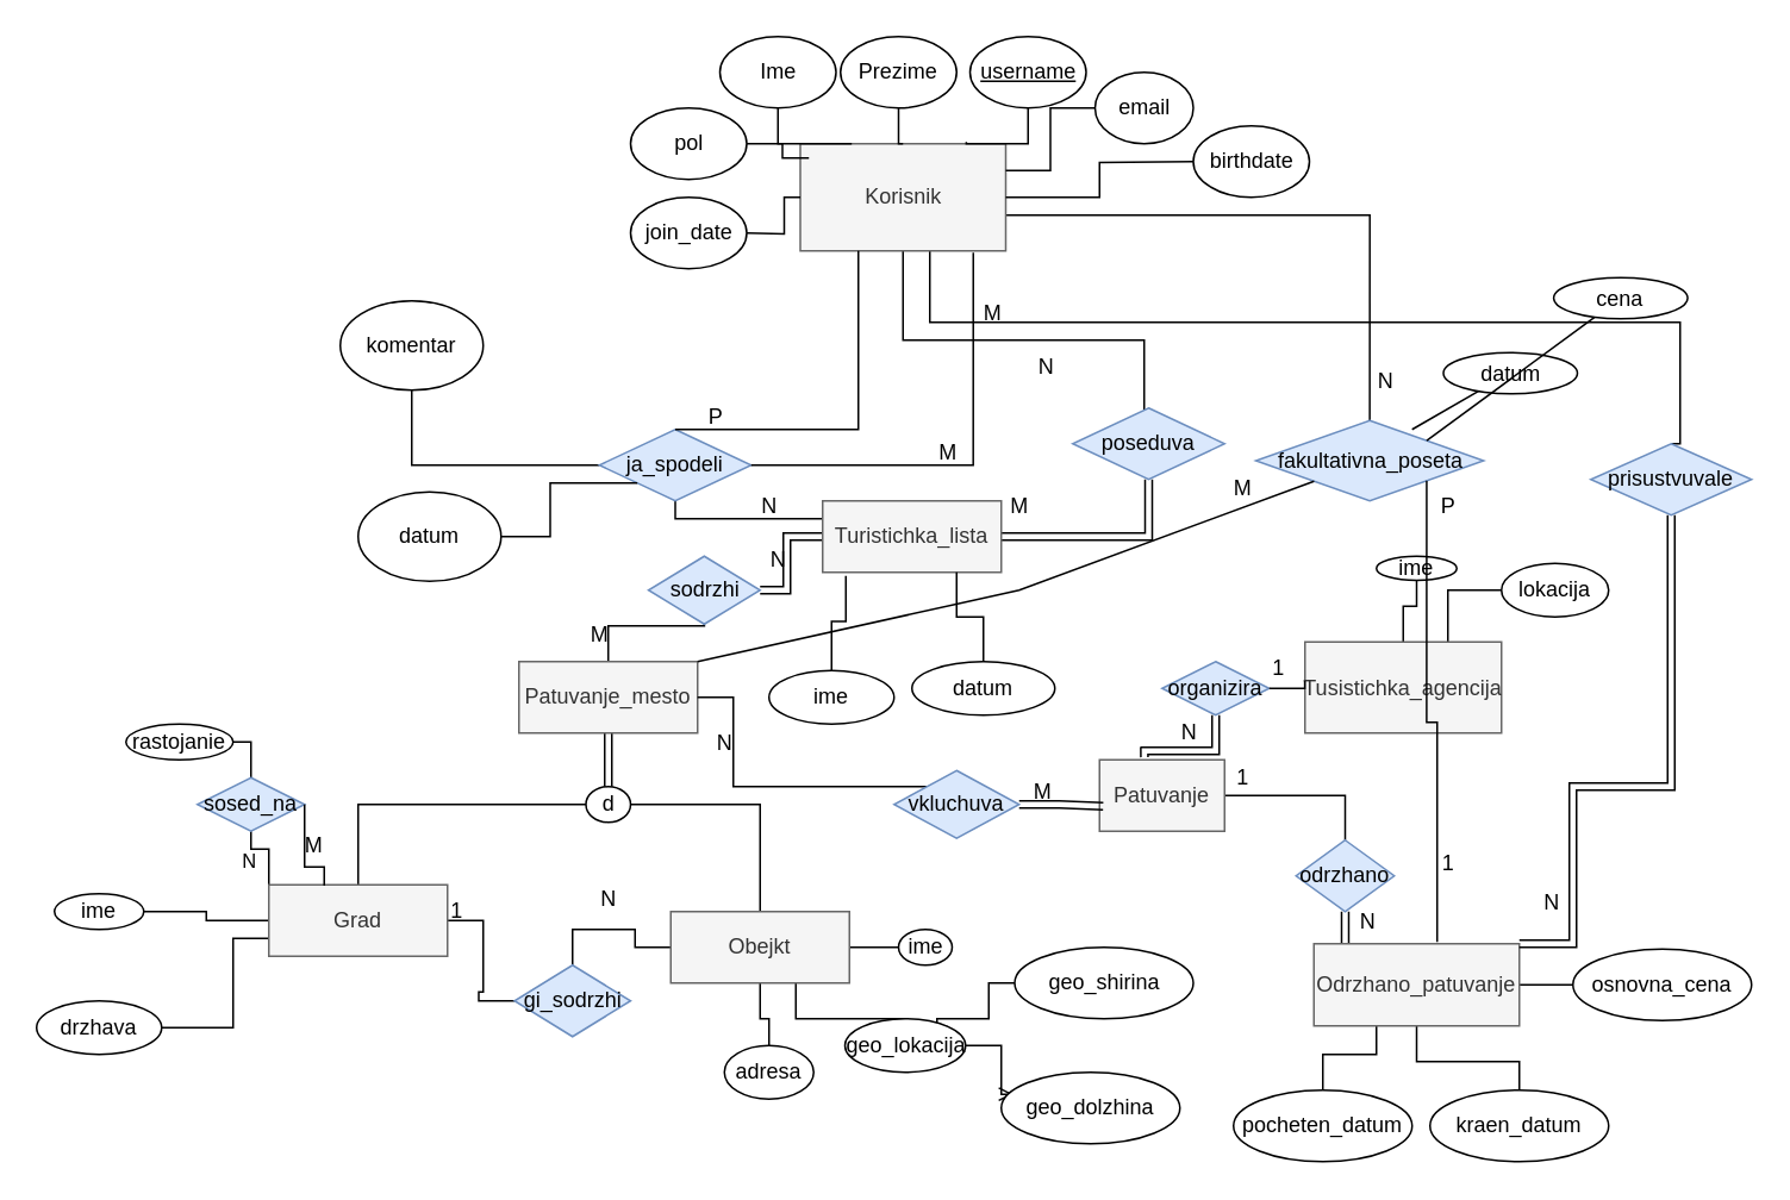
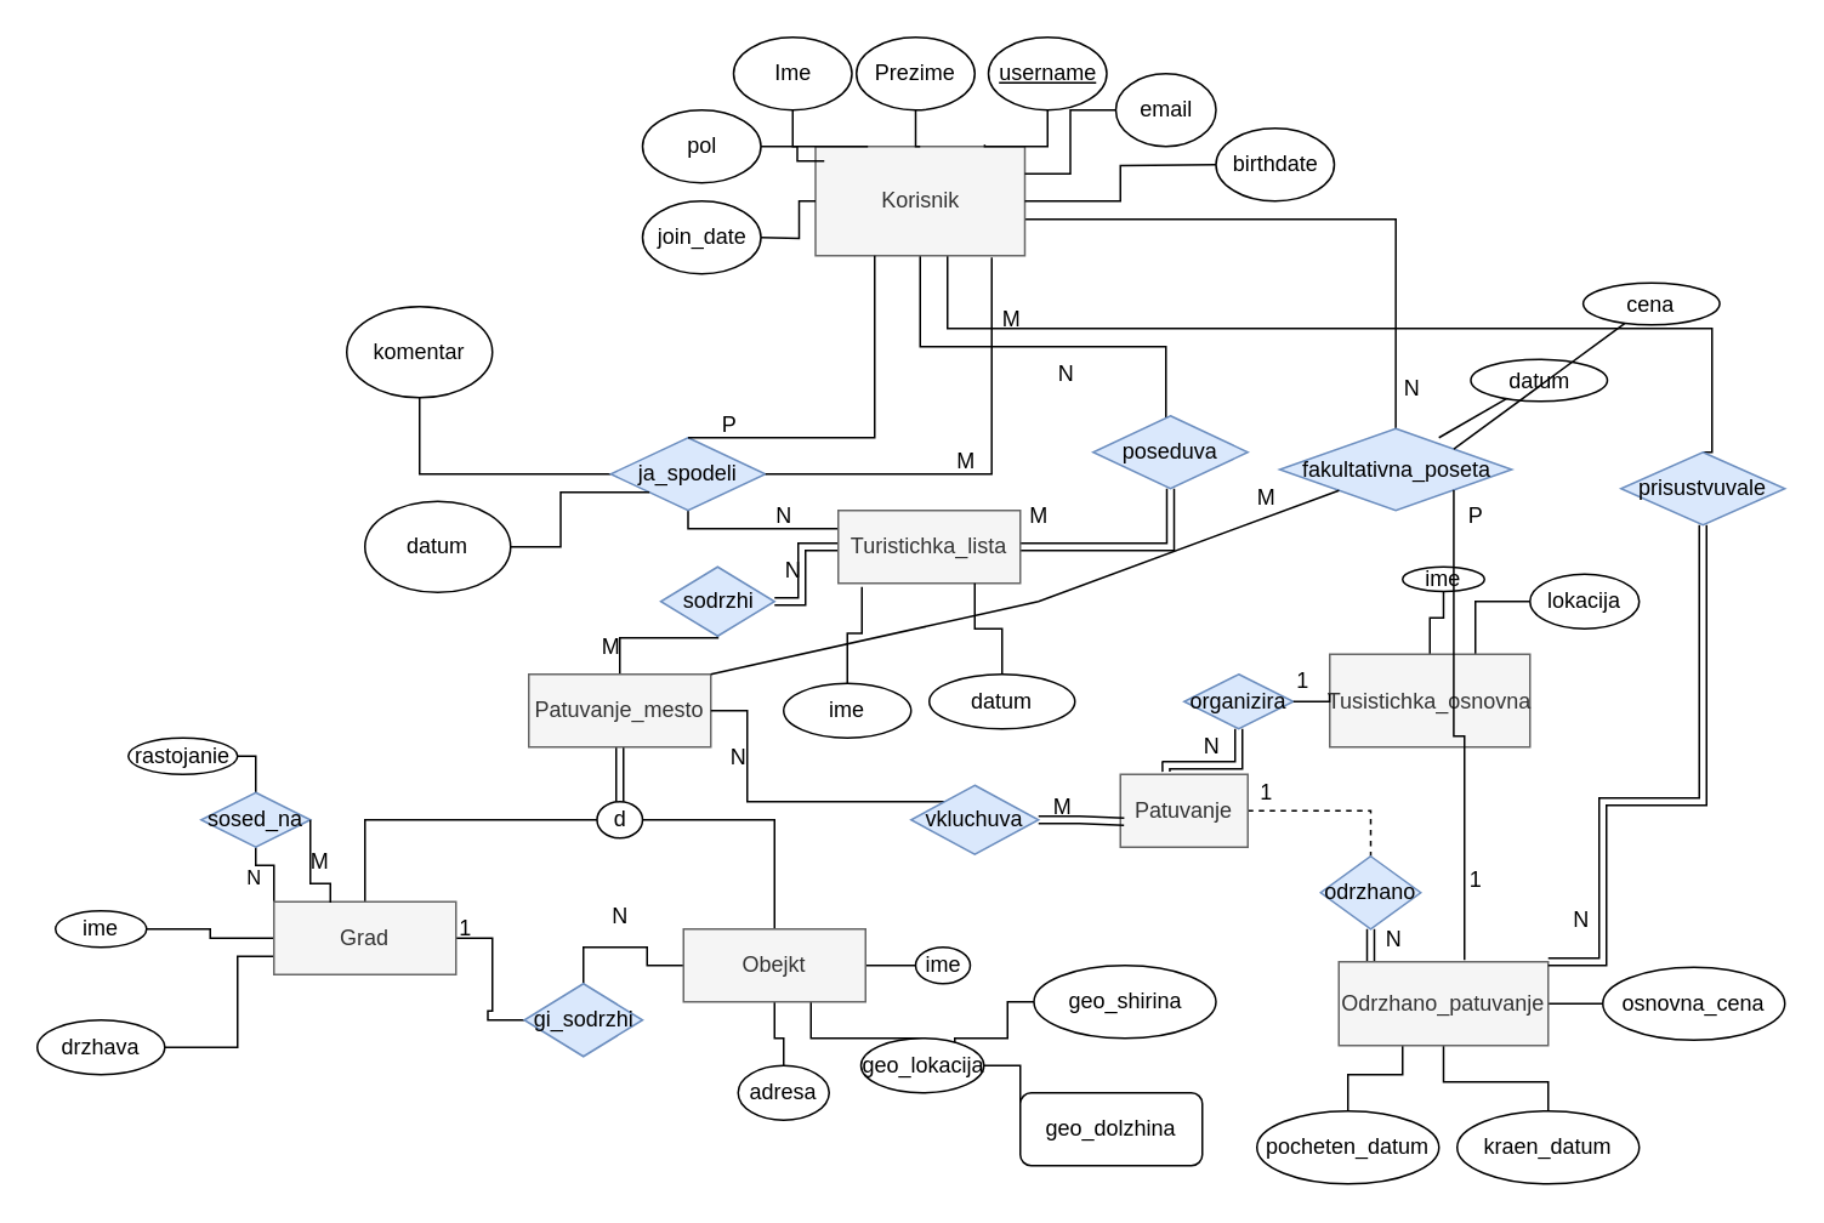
- <mxCell id="80" value="Tusistichka_agencija" style="whiteSpace=wrap;html=1;align=center;fillColor=#f5f5f5;fontColor=#333333;strokeColor=#666666;" parent="1" vertex="1"><mxGeometry x="730" y="359" width="110" height="51" as="geometry" /></mxCell>
+ <mxCell id="80" value="Tusistichka_osnovna" style="whiteSpace=wrap;html=1;align=center;fillColor=#f5f5f5;fontColor=#333333;strokeColor=#666666;" parent="1" vertex="1"><mxGeometry x="730" y="359" width="110" height="51" as="geometry" /></mxCell>
- <mxCell id="83" style="edgeStyle=orthogonalEdgeStyle;rounded=0;orthogonalLoop=1;jettySize=auto;html=1;endArrow=none;endFill=0;" parent="1" source="84" target="96" edge="1"><mxGeometry relative="1" as="geometry"><mxPoint x="750" y="450" as="targetPoint" /></mxGeometry></mxCell>
+ <mxCell id="83" style="edgeStyle=orthogonalEdgeStyle;rounded=0;orthogonalLoop=1;jettySize=auto;html=1;endArrow=none;endFill=0;dashed=1;" parent="1" source="84" target="96" edge="1"><mxGeometry relative="1" as="geometry"><mxPoint x="750" y="450" as="targetPoint" /></mxGeometry></mxCell>
- <mxCell id="64" style="edgeStyle=orthogonalEdgeStyle;rounded=0;orthogonalLoop=1;jettySize=auto;html=1;entryX=0.067;entryY=0.307;entryDx=0;entryDy=0;endArrow=open;endFill=0;entryPerimeter=0;" parent="1" source="65" target="67" edge="1"><mxGeometry relative="1" as="geometry"><mxPoint x="560" y="610" as="targetPoint" /></mxGeometry></mxCell>
+ <mxCell id="64" style="edgeStyle=orthogonalEdgeStyle;rounded=0;orthogonalLoop=1;jettySize=auto;html=1;entryX=0.067;entryY=0.307;entryDx=0;entryDy=0;endArrow=none;endFill=0;entryPerimeter=0;" parent="1" source="65" target="67" edge="1"><mxGeometry relative="1" as="geometry"><mxPoint x="560" y="610" as="targetPoint" /></mxGeometry></mxCell>
- <mxCell id="67" value="geo_dolzhina" style="ellipse;whiteSpace=wrap;html=1;align=center;" parent="1" vertex="1"><mxGeometry x="560" y="600" width="100" height="40" as="geometry" /></mxCell>
+ <mxCell id="67" value="geo_dolzhina" style="whiteSpace=wrap;html=1;align=center;rounded=1;" parent="1" vertex="1"><mxGeometry x="560" y="600" width="100" height="40" as="geometry" /></mxCell>
